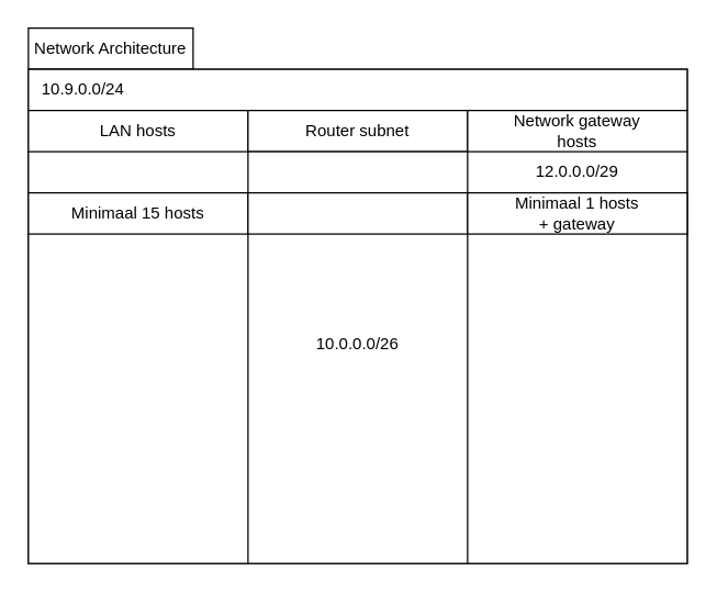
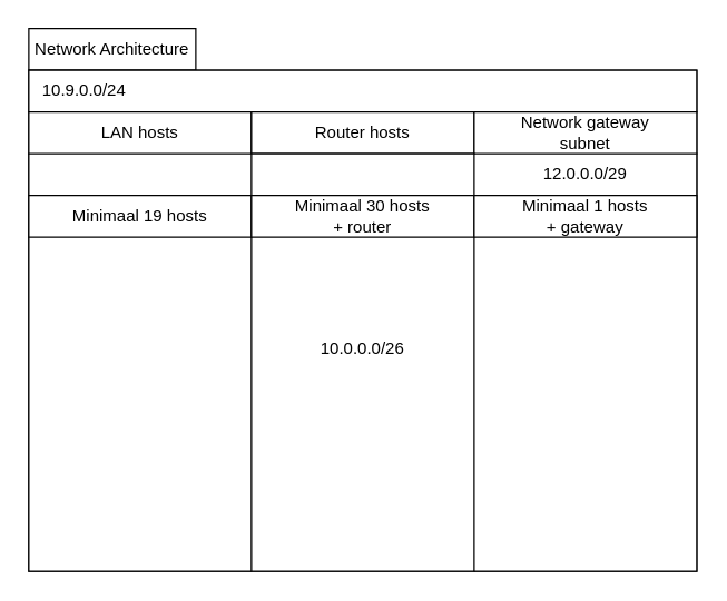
- <mxCell id="12" value="Router subnet" style="text;html=1;strokeColor=none;fillColor=none;align=center;verticalAlign=middle;whiteSpace=wrap;rounded=0;" vertex="1" parent="1"><mxGeometry x="210" y="80" width="100" height="30" as="geometry" /></mxCell>
+ <mxCell id="12" value="Router hosts" style="text;html=1;strokeColor=none;fillColor=none;align=center;verticalAlign=middle;whiteSpace=wrap;rounded=0;" vertex="1" parent="1"><mxGeometry x="210" y="80" width="100" height="30" as="geometry" /></mxCell>
- <mxCell id="14" value="Network gateway hosts" style="text;html=1;strokeColor=none;fillColor=none;align=center;verticalAlign=middle;whiteSpace=wrap;rounded=0;" vertex="1" parent="1"><mxGeometry x="370" y="80" width="100" height="30" as="geometry" /></mxCell>
+ <mxCell id="14" value="Network gateway subnet" style="text;html=1;strokeColor=none;fillColor=none;align=center;verticalAlign=middle;whiteSpace=wrap;rounded=0;" vertex="1" parent="1"><mxGeometry x="370" y="80" width="100" height="30" as="geometry" /></mxCell>
- <mxCell id="20" value="Minimaal 15 hosts" style="text;html=1;strokeColor=none;fillColor=none;align=center;verticalAlign=middle;whiteSpace=wrap;rounded=0;" vertex="1" parent="1"><mxGeometry x="50" y="140" width="100" height="30" as="geometry" /></mxCell>
+ <mxCell id="20" value="Minimaal 19 hosts" style="text;html=1;strokeColor=none;fillColor=none;align=center;verticalAlign=middle;whiteSpace=wrap;rounded=0;" vertex="1" parent="1"><mxGeometry x="50" y="140" width="100" height="30" as="geometry" /></mxCell>
+ <mxCell id="22" value="Minimaal 30 hosts + router" style="text;html=1;strokeColor=none;fillColor=none;align=center;verticalAlign=middle;whiteSpace=wrap;rounded=0;" vertex="1" parent="1"><mxGeometry x="210" y="140" width="100" height="30" as="geometry" /></mxCell>
